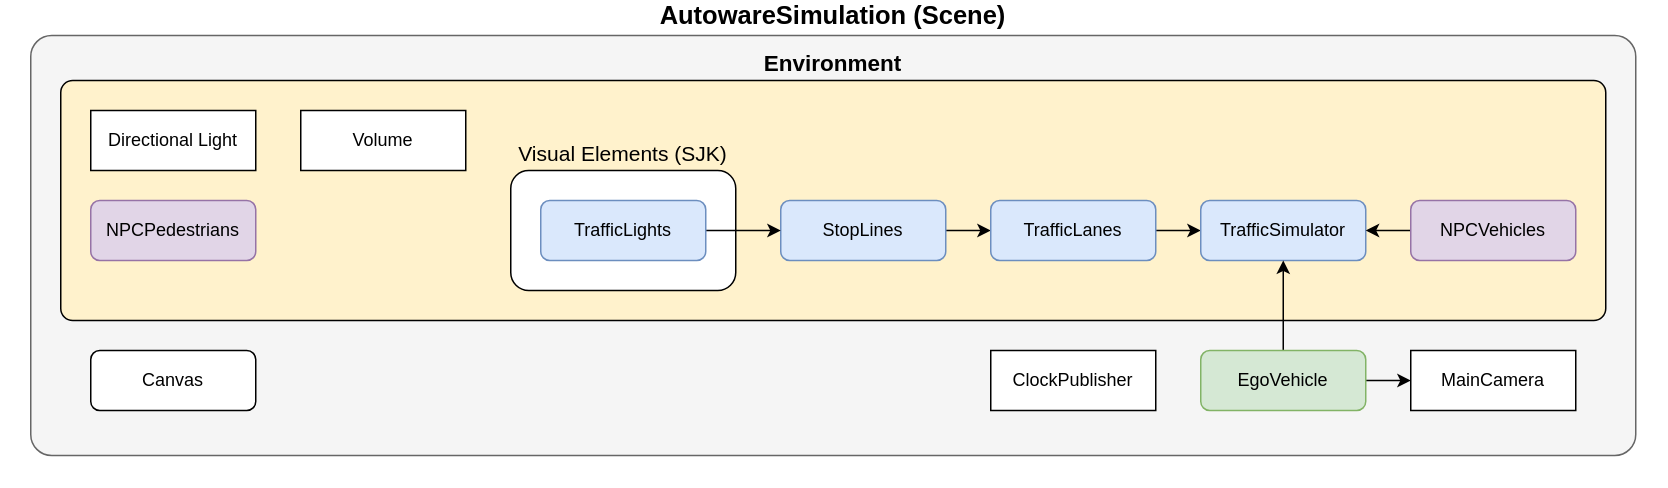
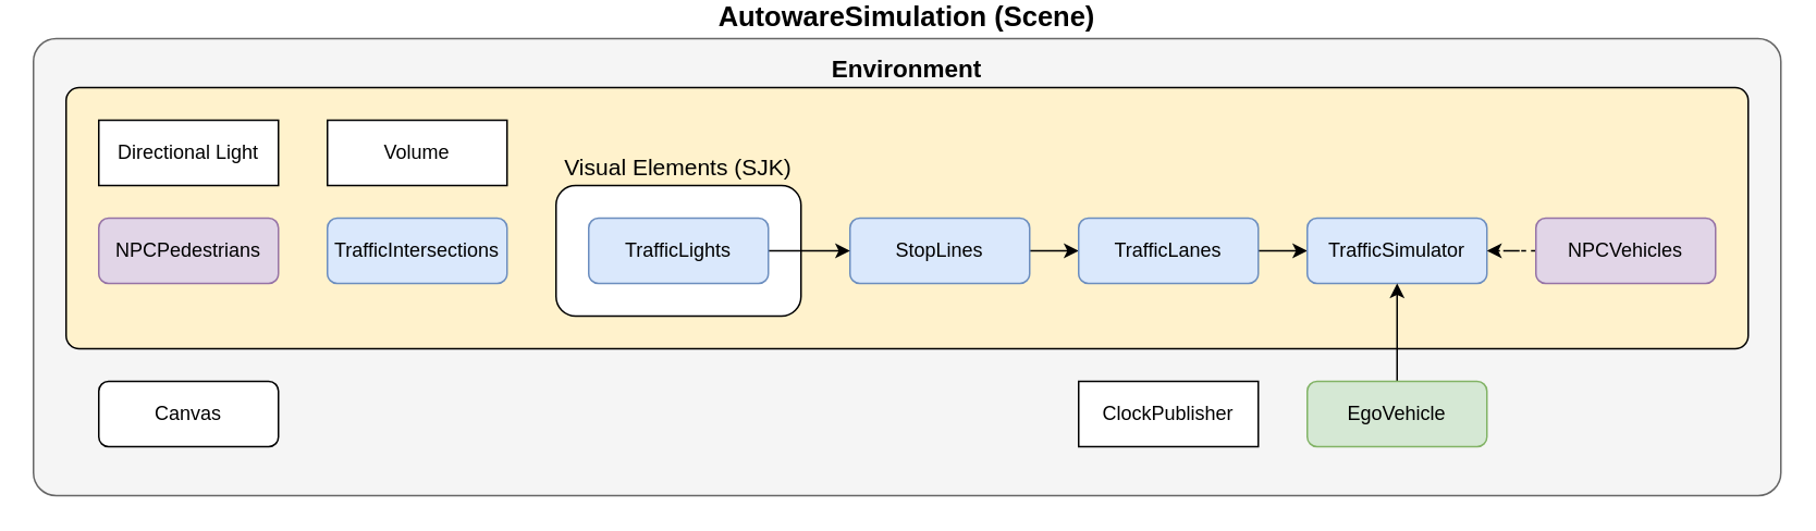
+ <mxCell id="9" value="&lt;div&gt;TrafficIntersections&lt;/div&gt;" style="rounded=1;whiteSpace=wrap;html=1;fillColor=#dae8fc;strokeColor=#6c8ebf;" parent="1" vertex="1"><mxGeometry x="200" y="130" width="110" height="40" as="geometry" /></mxCell>
- <mxCell id="13" value="" style="edgeStyle=orthogonalEdgeStyle;rounded=0;orthogonalLoop=1;jettySize=auto;html=1;" parent="1" source="14" target="12" edge="1"><mxGeometry relative="1" as="geometry" /></mxCell>
+ <mxCell id="13" value="" style="edgeStyle=orthogonalEdgeStyle;rounded=0;orthogonalLoop=1;jettySize=auto;html=1;dashed=1;" parent="1" source="14" target="12" edge="1"><mxGeometry relative="1" as="geometry" /></mxCell>
- <mxCell id="16" value="" style="edgeStyle=orthogonalEdgeStyle;rounded=0;orthogonalLoop=1;jettySize=auto;html=1;" parent="1" source="17" target="22" edge="1"><mxGeometry relative="1" as="geometry" /></mxCell>
- <mxCell id="22" value="MainCamera" style="rounded=0;whiteSpace=wrap;html=1;" parent="1" vertex="1"><mxGeometry x="940" y="230" width="110" height="40" as="geometry" /></mxCell>
